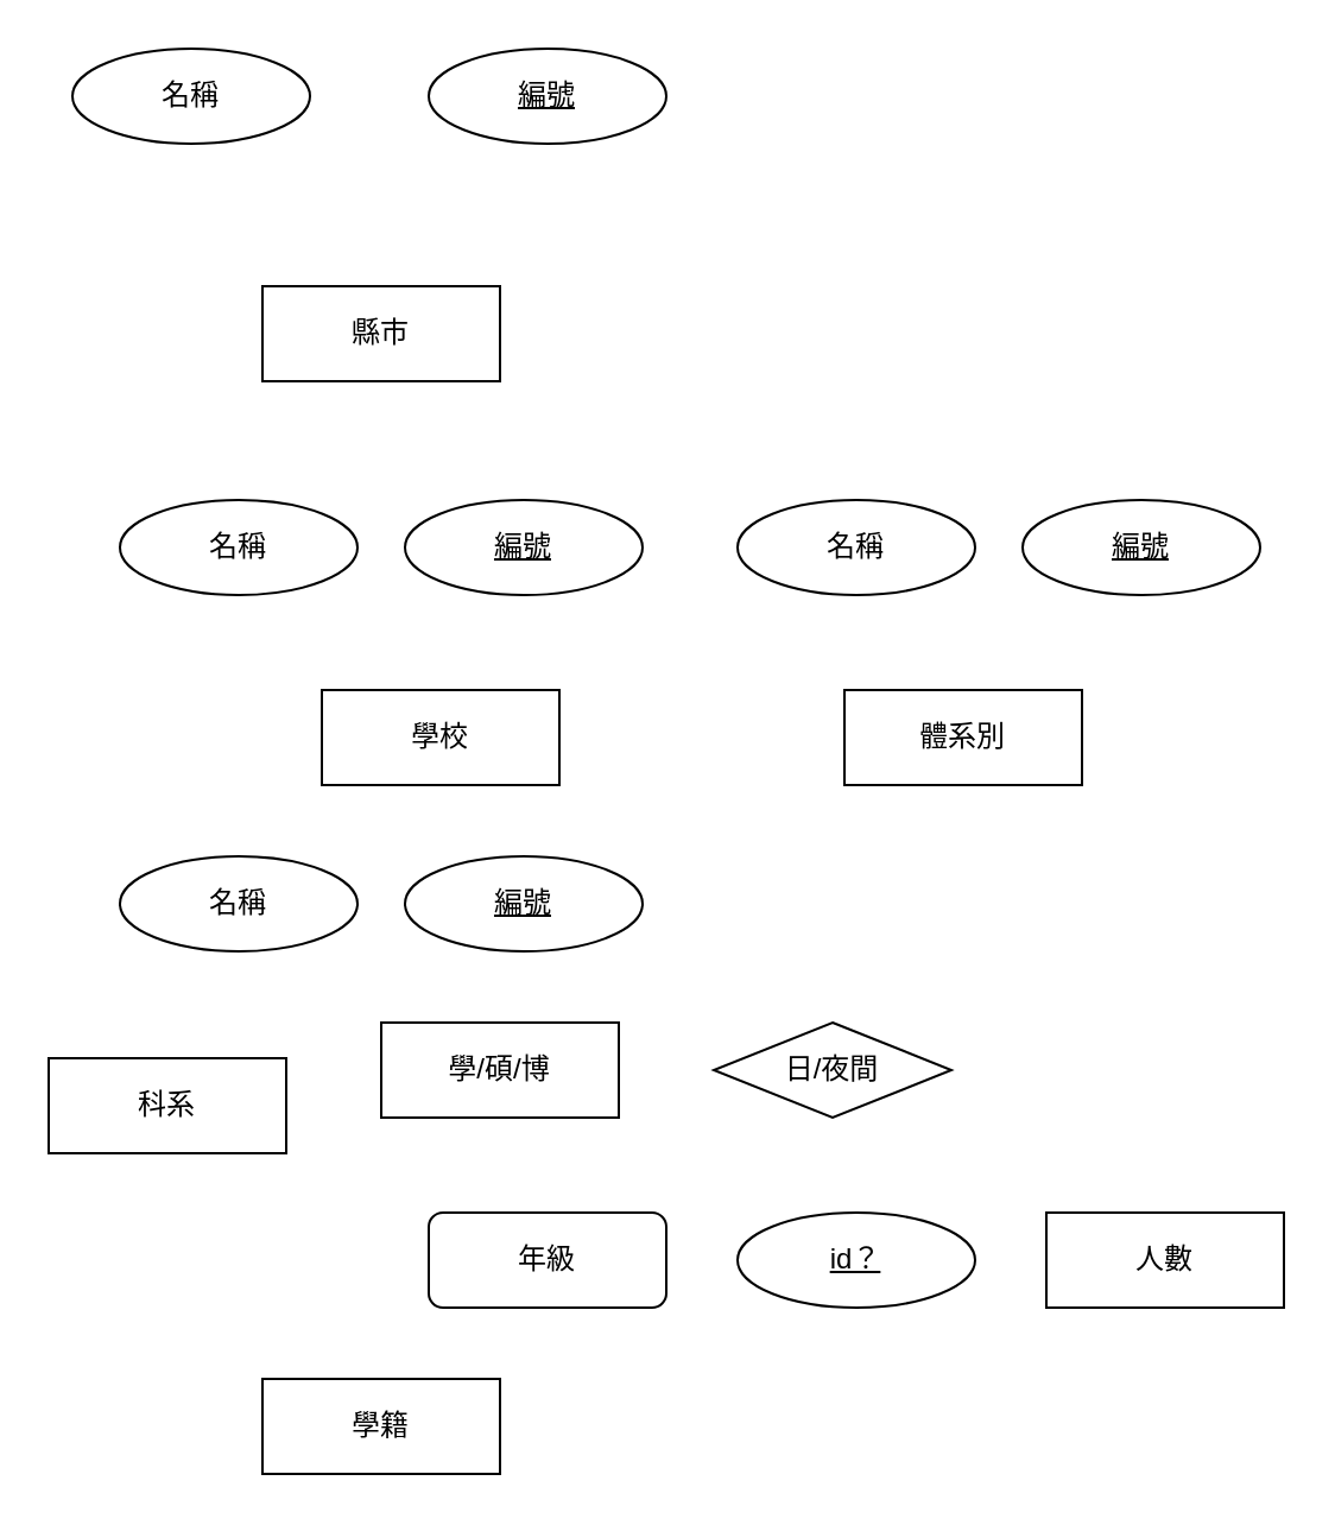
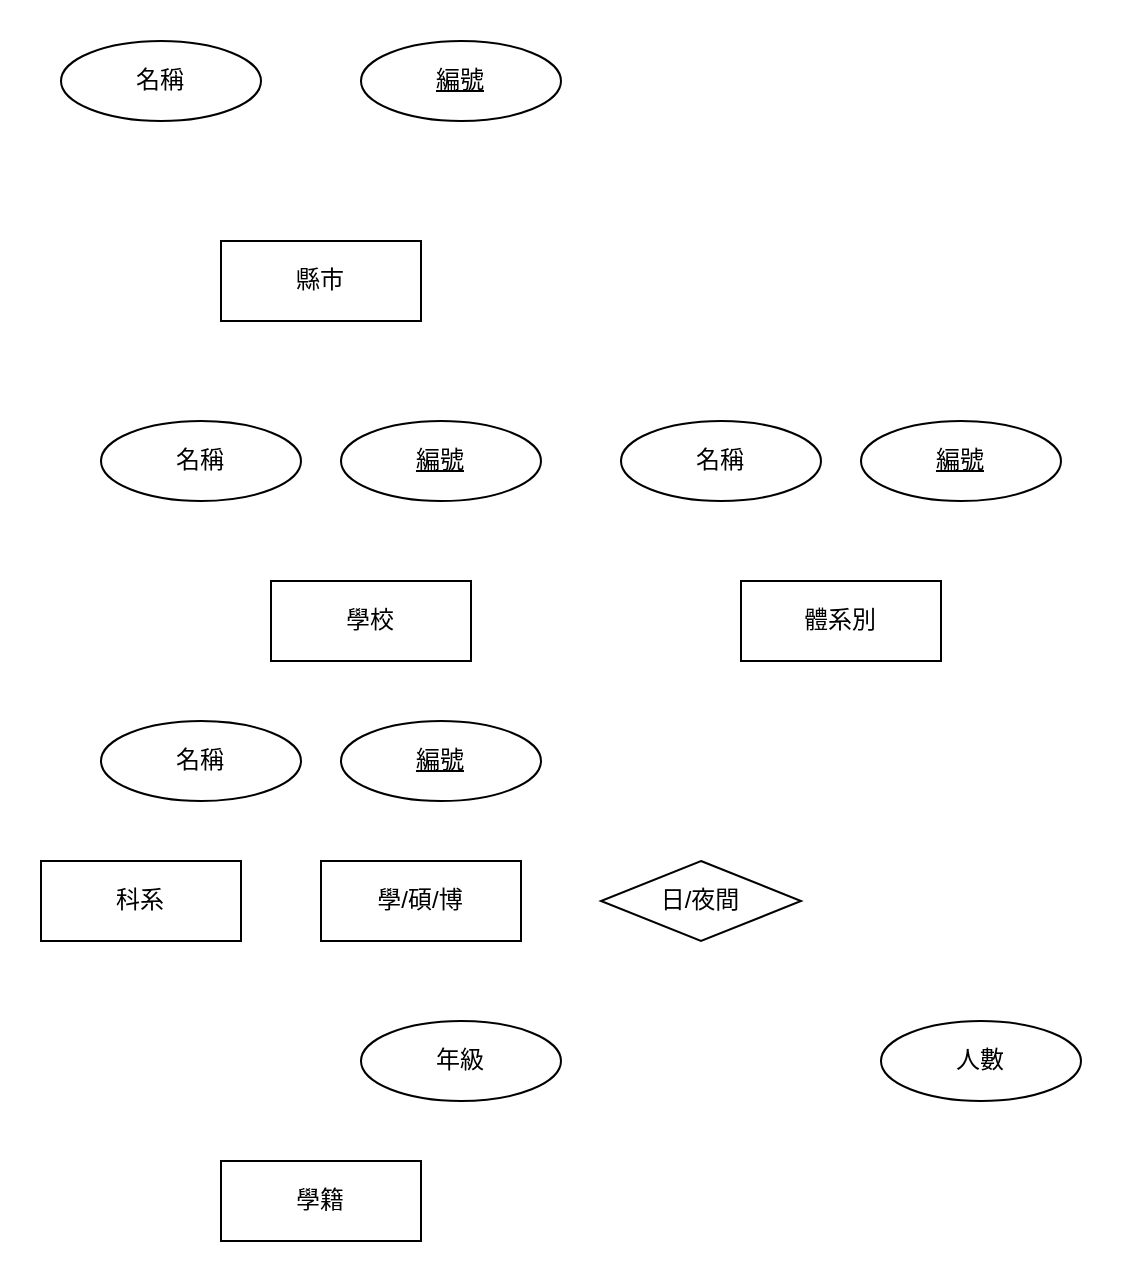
- <mxCell id="14" value="體系別" style="whiteSpace=wrap;html=1;align=center;" parent="1" vertex="1"><mxGeometry x="355" y="290" width="100" height="40" as="geometry" /></mxCell>
+ <mxCell id="14" value="體系別" style="whiteSpace=wrap;html=1;align=center;" parent="1" vertex="1"><mxGeometry x="370" y="290" width="100" height="40" as="geometry" /></mxCell>
- <mxCell id="9" value="科系" style="whiteSpace=wrap;html=1;align=center;" parent="1" vertex="1"><mxGeometry x="20" y="445" width="100" height="40" as="geometry" /></mxCell>
+ <mxCell id="9" value="科系" style="whiteSpace=wrap;html=1;align=center;" parent="1" vertex="1"><mxGeometry x="20" y="430" width="100" height="40" as="geometry" /></mxCell>
- <mxCell id="12" value="年級" style="whiteSpace=wrap;html=1;align=center;rounded=1;" parent="1" vertex="1"><mxGeometry x="180" y="510" width="100" height="40" as="geometry" /></mxCell>
+ <mxCell id="12" value="年級" style="ellipse;whiteSpace=wrap;html=1;align=center;" parent="1" vertex="1"><mxGeometry x="180" y="510" width="100" height="40" as="geometry" /></mxCell>
- <mxCell id="17" value="id？" style="ellipse;whiteSpace=wrap;html=1;align=center;fontStyle=4;" parent="1" vertex="1"><mxGeometry x="310" y="510" width="100" height="40" as="geometry" /></mxCell>
- <mxCell id="8" value="人數" style="whiteSpace=wrap;html=1;align=center;rounded=0;" parent="1" vertex="1"><mxGeometry x="440" y="510" width="100" height="40" as="geometry" /></mxCell>
+ <mxCell id="8" value="人數" style="ellipse;whiteSpace=wrap;html=1;align=center;" parent="1" vertex="1"><mxGeometry x="440" y="510" width="100" height="40" as="geometry" /></mxCell>
